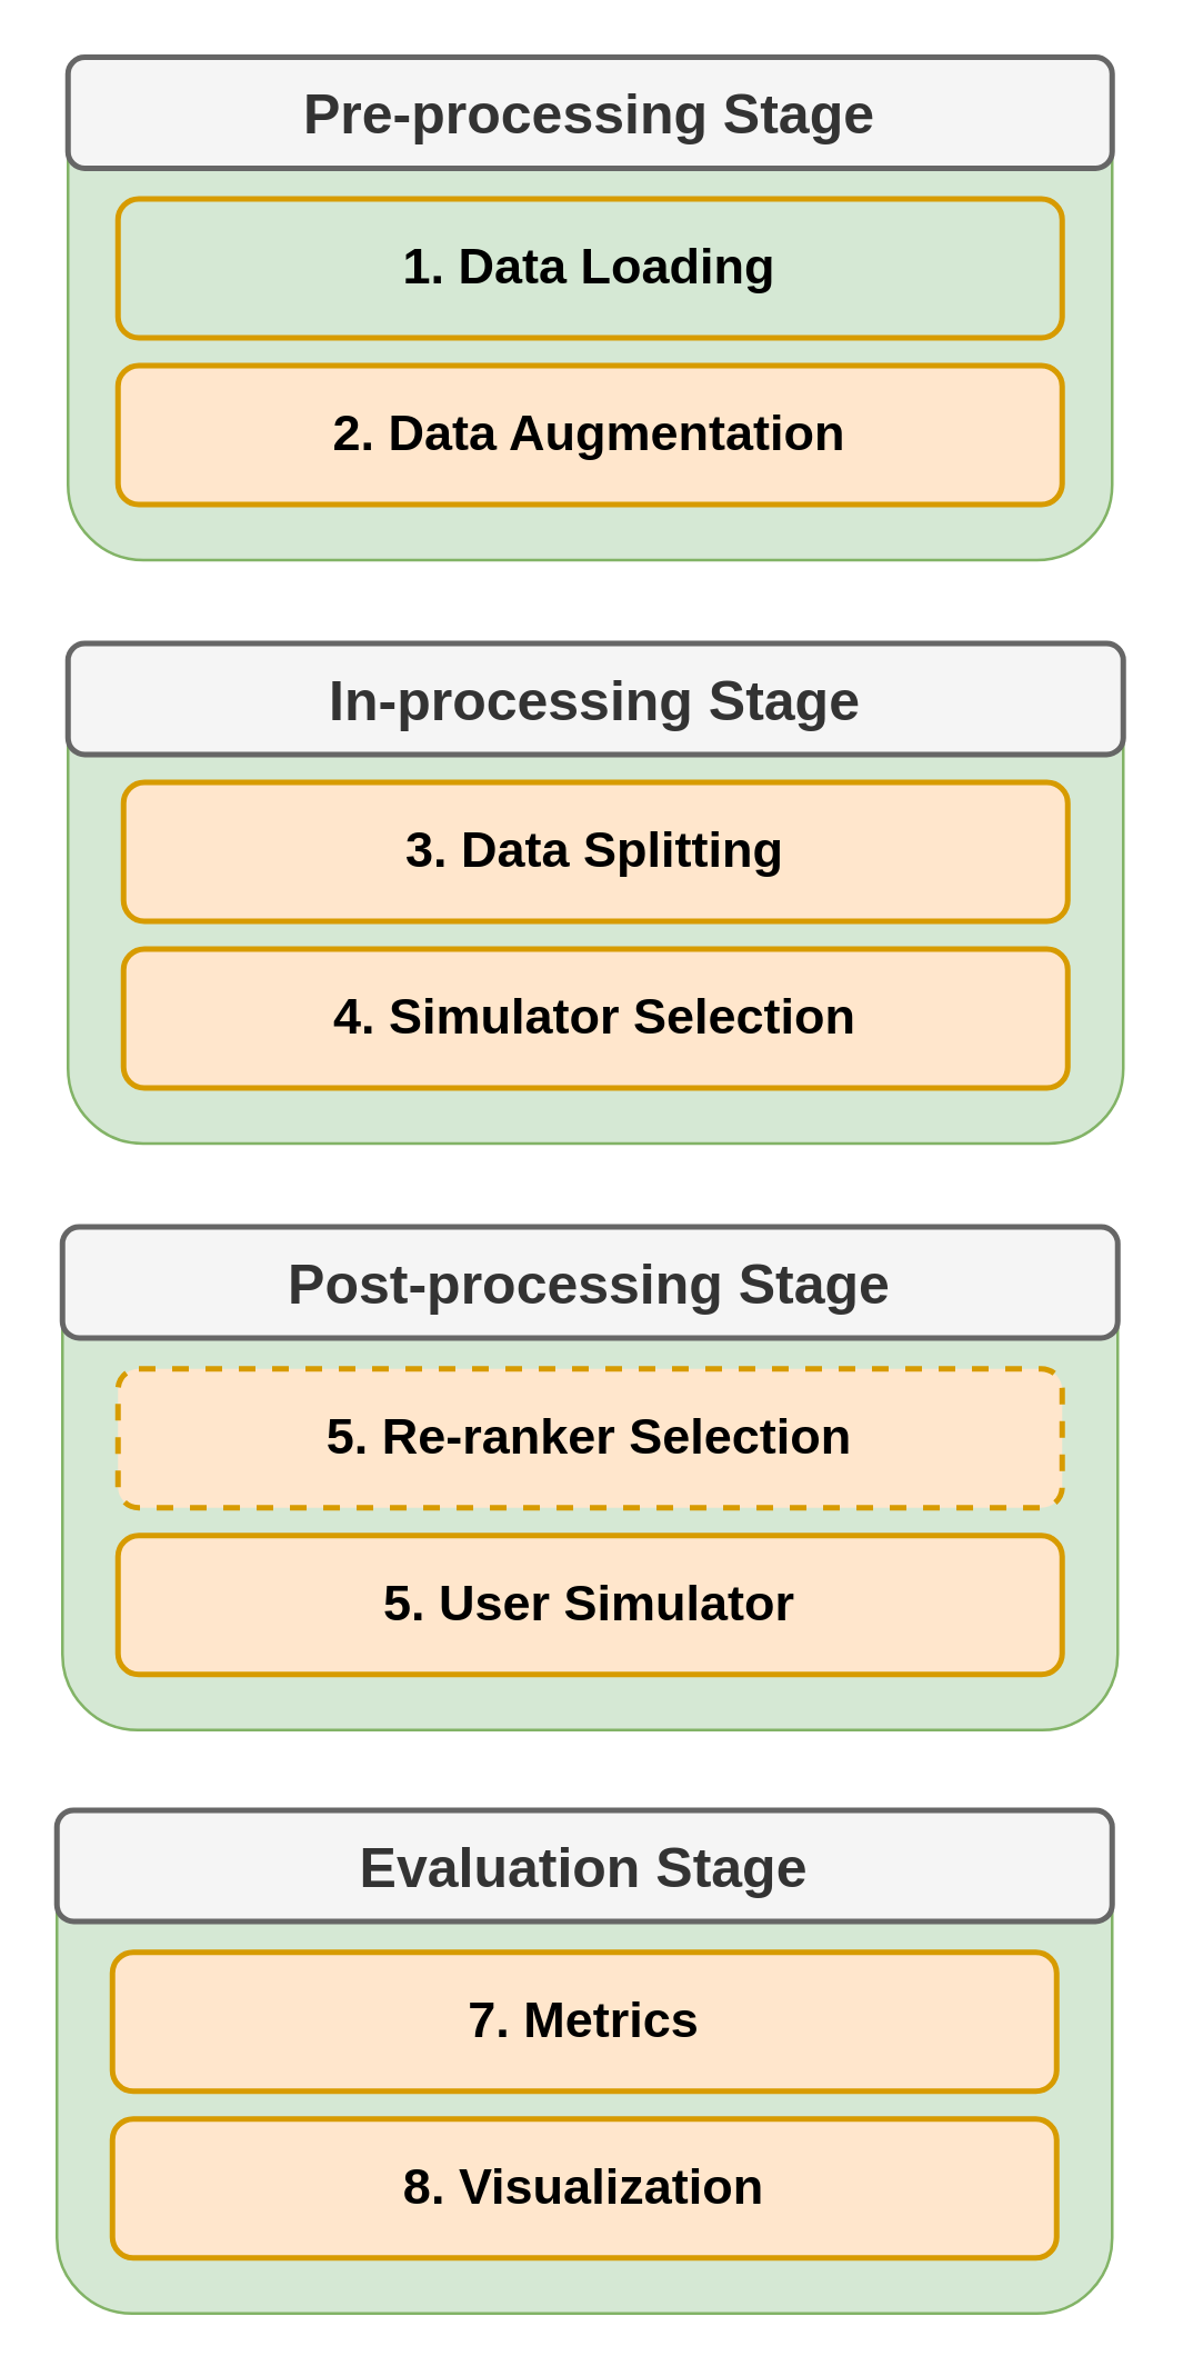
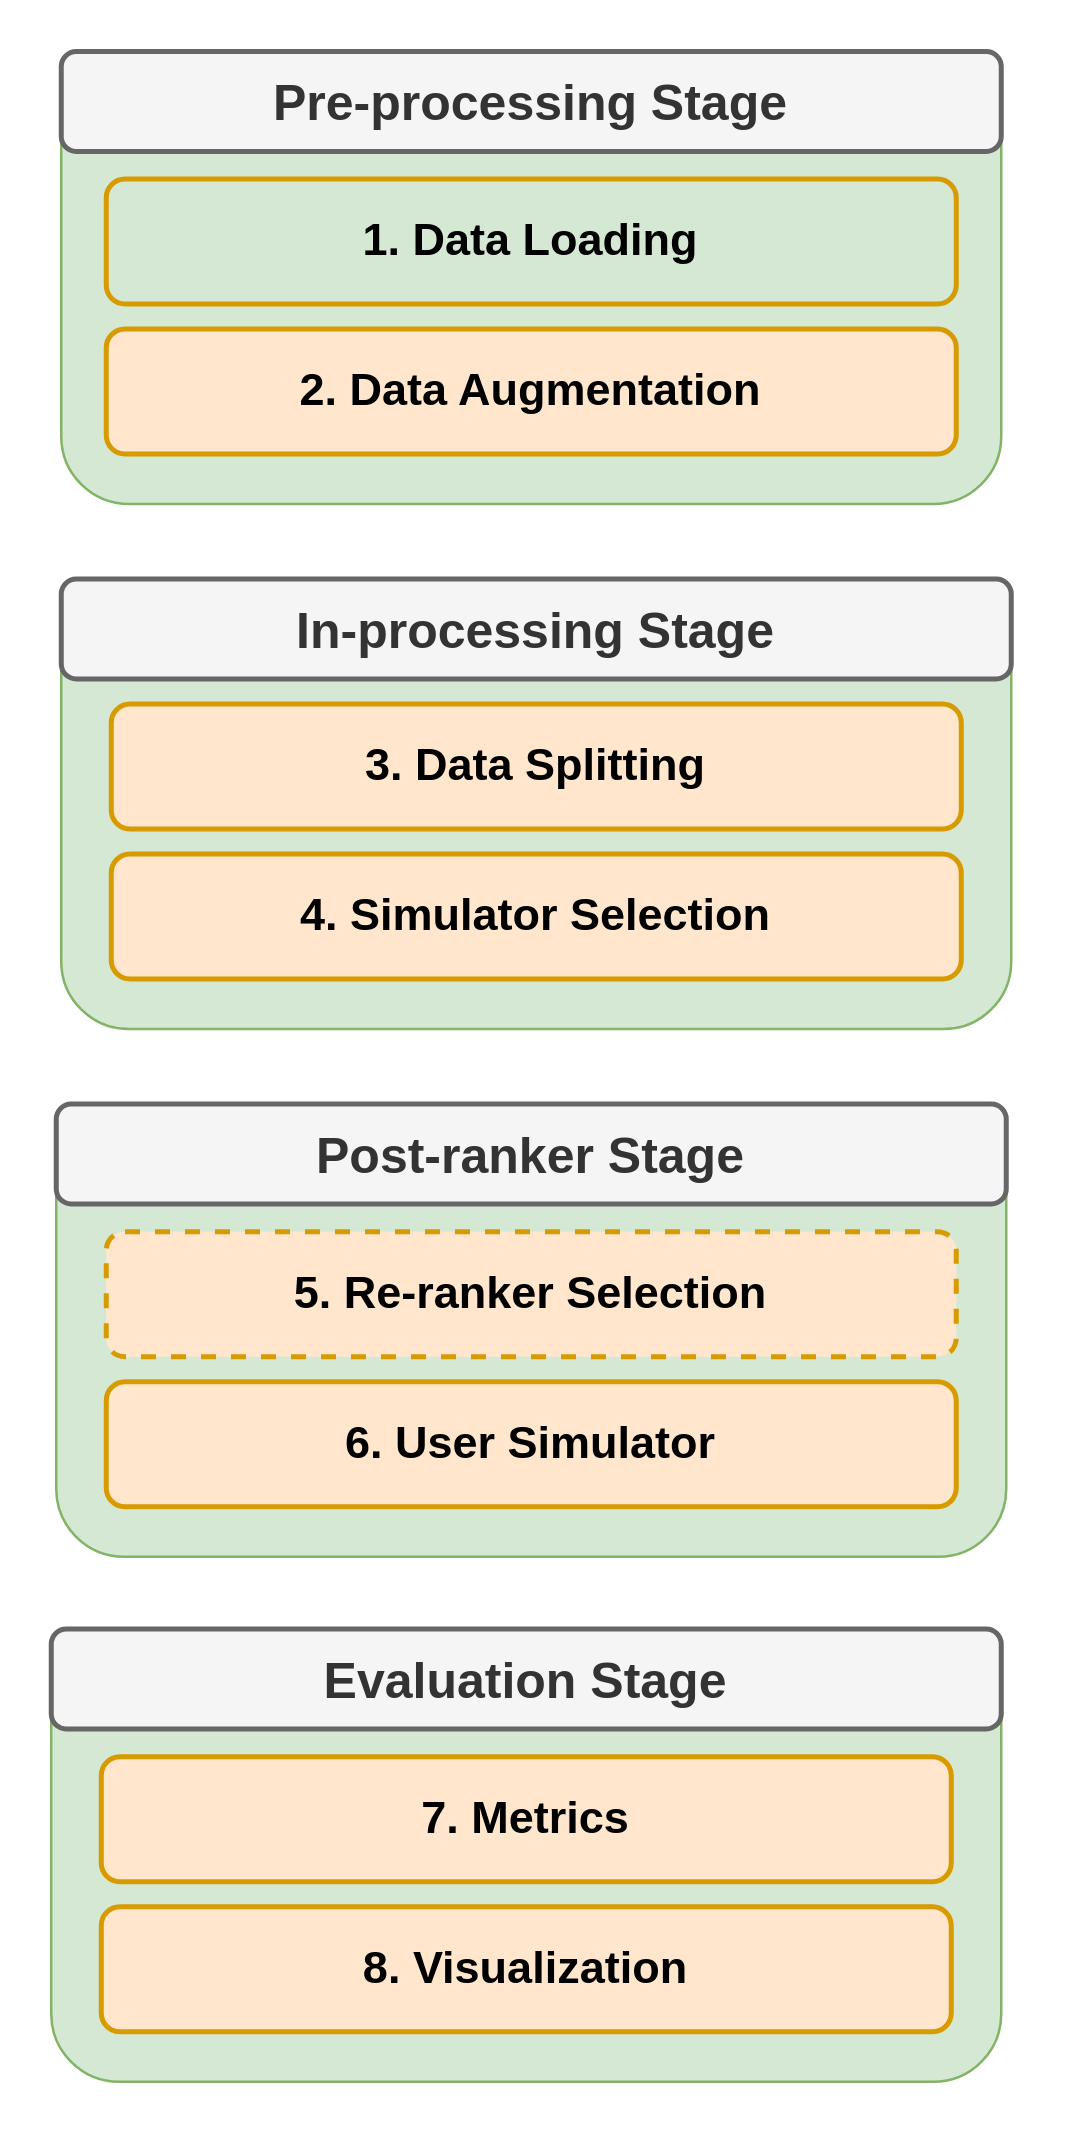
- <mxCell id="11" value="&lt;b&gt;&lt;font style=&quot;font-size: 20px;&quot;&gt;Post-processing Stage&lt;/font&gt;&lt;/b&gt;" style="rounded=1;whiteSpace=wrap;html=1;fillColor=#f5f5f5;strokeColor=#666666;fontColor=#333333;strokeWidth=2;container=0;" parent="1" vertex="1"><mxGeometry x="22" y="441" width="380" height="40" as="geometry" /></mxCell>
+ <mxCell id="11" value="&lt;b&gt;&lt;font style=&quot;font-size: 20px;&quot;&gt;Post-ranker Stage&lt;/font&gt;&lt;/b&gt;" style="rounded=1;whiteSpace=wrap;html=1;fillColor=#f5f5f5;strokeColor=#666666;fontColor=#333333;strokeWidth=2;container=0;" parent="1" vertex="1"><mxGeometry x="22" y="441" width="380" height="40" as="geometry" /></mxCell>
- <mxCell id="13" value="&lt;b&gt;&lt;font style=&quot;font-size: 18px;&quot;&gt;5. User Simulator&lt;/font&gt;&lt;/b&gt;" style="rounded=1;whiteSpace=wrap;html=1;fillColor=#ffe6cc;strokeColor=#d79b00;strokeWidth=2;container=0;" parent="1" vertex="1"><mxGeometry x="42" y="552.11" width="340" height="50" as="geometry" /></mxCell>
+ <mxCell id="13" value="&lt;b&gt;&lt;font style=&quot;font-size: 18px;&quot;&gt;6. User Simulator&lt;/font&gt;&lt;/b&gt;" style="rounded=1;whiteSpace=wrap;html=1;fillColor=#ffe6cc;strokeColor=#d79b00;strokeWidth=2;container=0;" parent="1" vertex="1"><mxGeometry x="42" y="552.11" width="340" height="50" as="geometry" /></mxCell>
